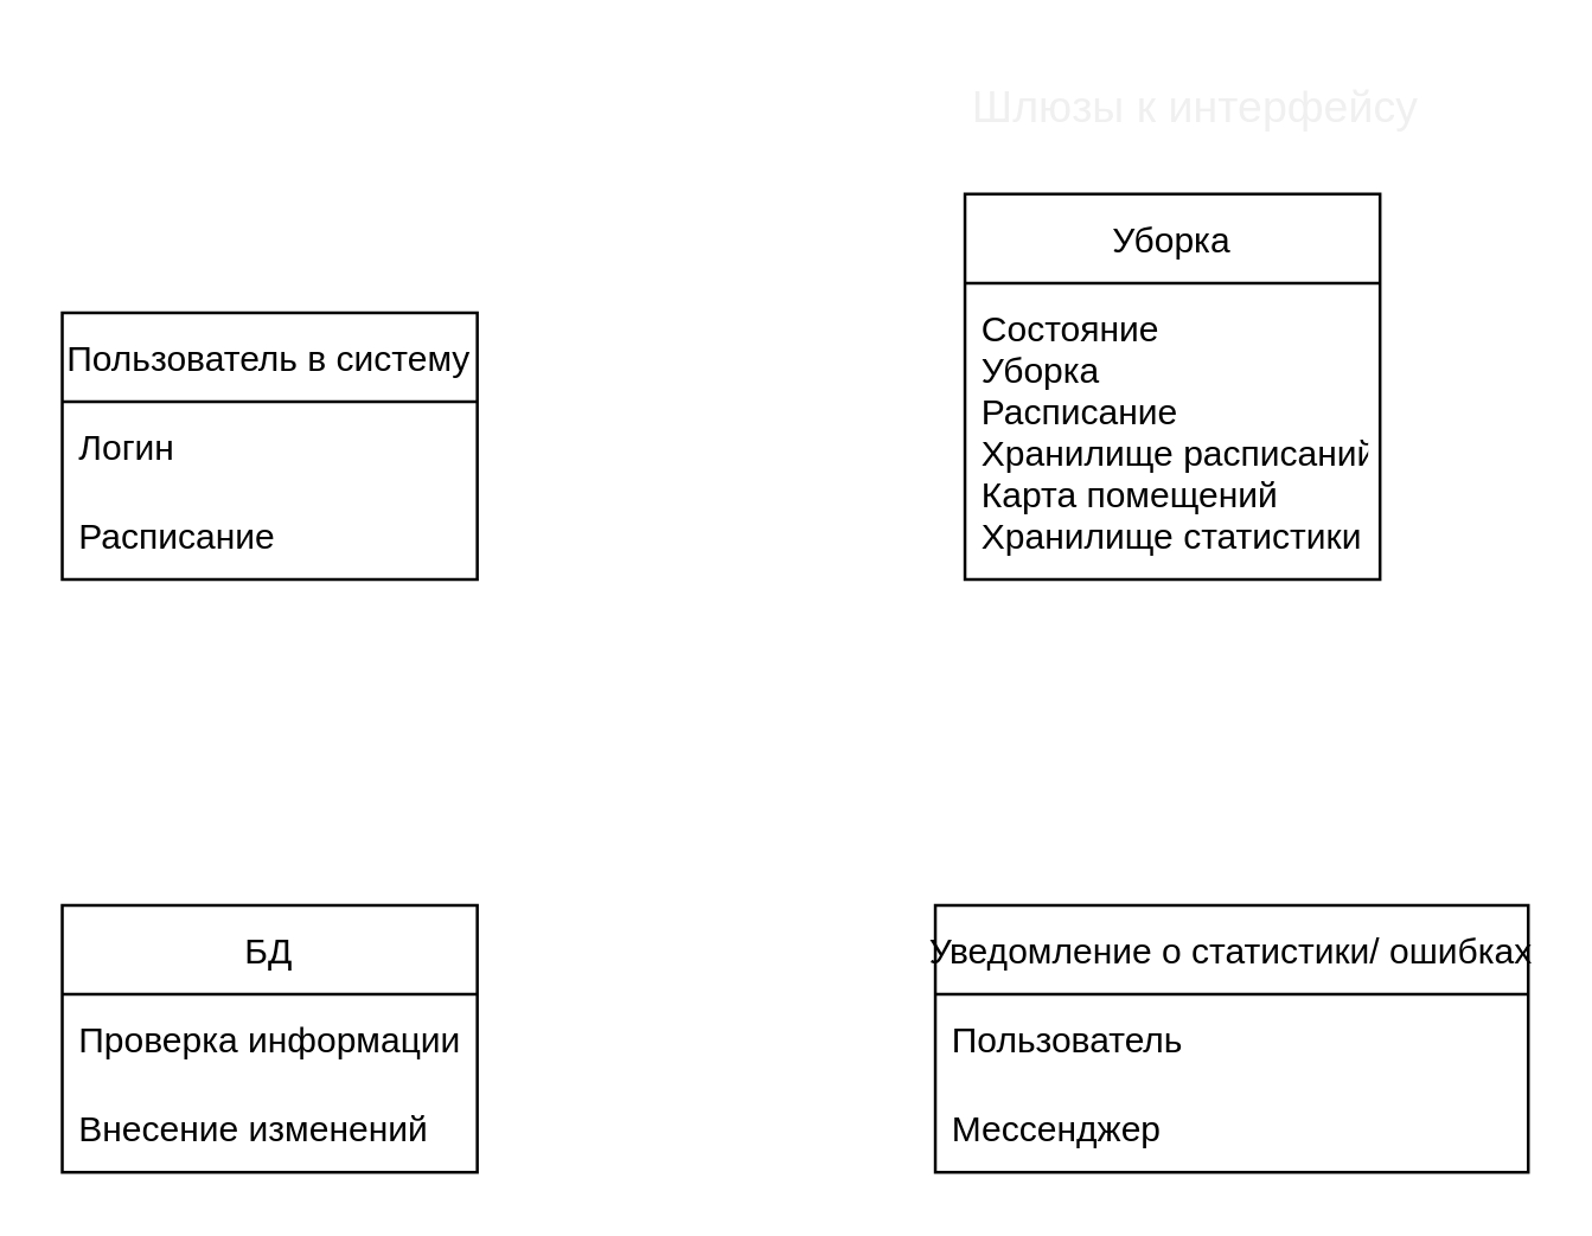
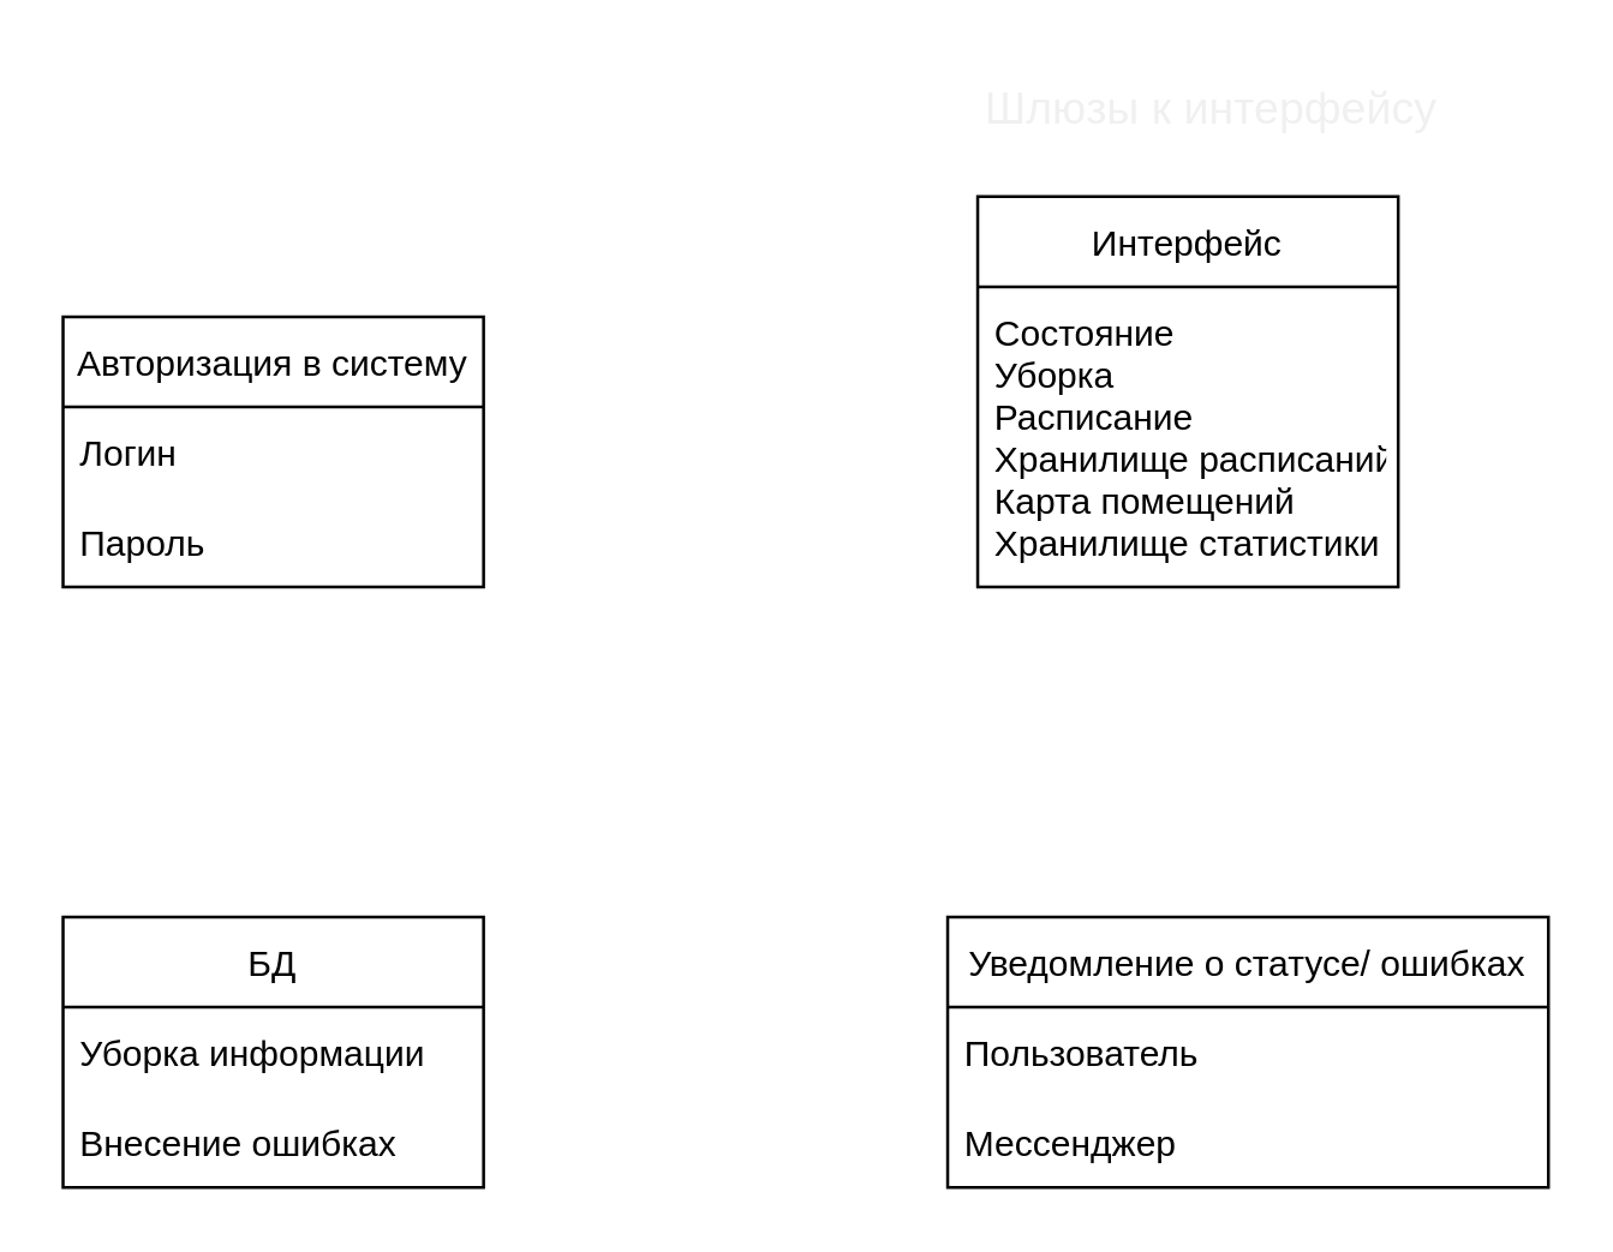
- <mxCell id="11" value="Уборка" style="swimlane;fontStyle=0;childLayout=stackLayout;horizontal=1;startSize=30;horizontalStack=0;resizeParent=1;resizeParentMax=0;resizeLast=0;collapsible=1;marginBottom=0;" vertex="1" parent="1"><mxGeometry x="325" y="65" width="140" height="130" as="geometry" /></mxCell>
+ <mxCell id="11" value="Интерфейс" style="swimlane;fontStyle=0;childLayout=stackLayout;horizontal=1;startSize=30;horizontalStack=0;resizeParent=1;resizeParentMax=0;resizeLast=0;collapsible=1;marginBottom=0;" vertex="1" parent="1"><mxGeometry x="325" y="65" width="140" height="130" as="geometry" /></mxCell>
- <mxCell id="5" value="Пользователь в систему" style="swimlane;fontStyle=0;childLayout=stackLayout;horizontal=1;startSize=30;horizontalStack=0;resizeParent=1;resizeParentMax=0;resizeLast=0;collapsible=1;marginBottom=0;" vertex="1" parent="1"><mxGeometry x="20.5" y="105" width="140" height="90" as="geometry" /></mxCell>
+ <mxCell id="5" value="Авторизация в систему" style="swimlane;fontStyle=0;childLayout=stackLayout;horizontal=1;startSize=30;horizontalStack=0;resizeParent=1;resizeParentMax=0;resizeLast=0;collapsible=1;marginBottom=0;" vertex="1" parent="1"><mxGeometry x="20.5" y="105" width="140" height="90" as="geometry" /></mxCell>
- <mxCell id="7" value="Расписание" style="text;strokeColor=none;fillColor=none;align=left;verticalAlign=middle;spacingLeft=4;spacingRight=4;overflow=hidden;points=[[0,0.5],[1,0.5]];portConstraint=eastwest;rotatable=0;" vertex="1" parent="5"><mxGeometry y="60" width="140" height="30" as="geometry" /></mxCell>
+ <mxCell id="7" value="Пароль" style="text;strokeColor=none;fillColor=none;align=left;verticalAlign=middle;spacingLeft=4;spacingRight=4;overflow=hidden;points=[[0,0.5],[1,0.5]];portConstraint=eastwest;rotatable=0;" vertex="1" parent="5"><mxGeometry y="60" width="140" height="30" as="geometry" /></mxCell>
- <mxCell id="8" value="Уведомление о статистики/ ошибках" style="swimlane;fontStyle=0;childLayout=stackLayout;horizontal=1;startSize=30;horizontalStack=0;resizeParent=1;resizeParentMax=0;resizeLast=0;collapsible=1;marginBottom=0;" vertex="1" parent="1"><mxGeometry x="315" y="305" width="200" height="90" as="geometry" /></mxCell>
+ <mxCell id="8" value="Уведомление о статусе/ ошибках" style="swimlane;fontStyle=0;childLayout=stackLayout;horizontal=1;startSize=30;horizontalStack=0;resizeParent=1;resizeParentMax=0;resizeLast=0;collapsible=1;marginBottom=0;" vertex="1" parent="1"><mxGeometry x="315" y="305" width="200" height="90" as="geometry" /></mxCell>
- <mxCell id="3" value="Проверка информации" style="text;strokeColor=none;fillColor=none;align=left;verticalAlign=middle;spacingLeft=4;spacingRight=4;overflow=hidden;points=[[0,0.5],[1,0.5]];portConstraint=eastwest;rotatable=0;" vertex="1" parent="2"><mxGeometry y="30" width="140" height="30" as="geometry" /></mxCell>
+ <mxCell id="3" value="Уборка информации" style="text;strokeColor=none;fillColor=none;align=left;verticalAlign=middle;spacingLeft=4;spacingRight=4;overflow=hidden;points=[[0,0.5],[1,0.5]];portConstraint=eastwest;rotatable=0;" vertex="1" parent="2"><mxGeometry y="30" width="140" height="30" as="geometry" /></mxCell>
- <mxCell id="4" value="Внесение изменений" style="text;strokeColor=none;fillColor=none;align=left;verticalAlign=middle;spacingLeft=4;spacingRight=4;overflow=hidden;points=[[0,0.5],[1,0.5]];portConstraint=eastwest;rotatable=0;" vertex="1" parent="2"><mxGeometry y="60" width="140" height="30" as="geometry" /></mxCell>
+ <mxCell id="4" value="Внесение ошибках" style="text;strokeColor=none;fillColor=none;align=left;verticalAlign=middle;spacingLeft=4;spacingRight=4;overflow=hidden;points=[[0,0.5],[1,0.5]];portConstraint=eastwest;rotatable=0;" vertex="1" parent="2"><mxGeometry y="60" width="140" height="30" as="geometry" /></mxCell>
